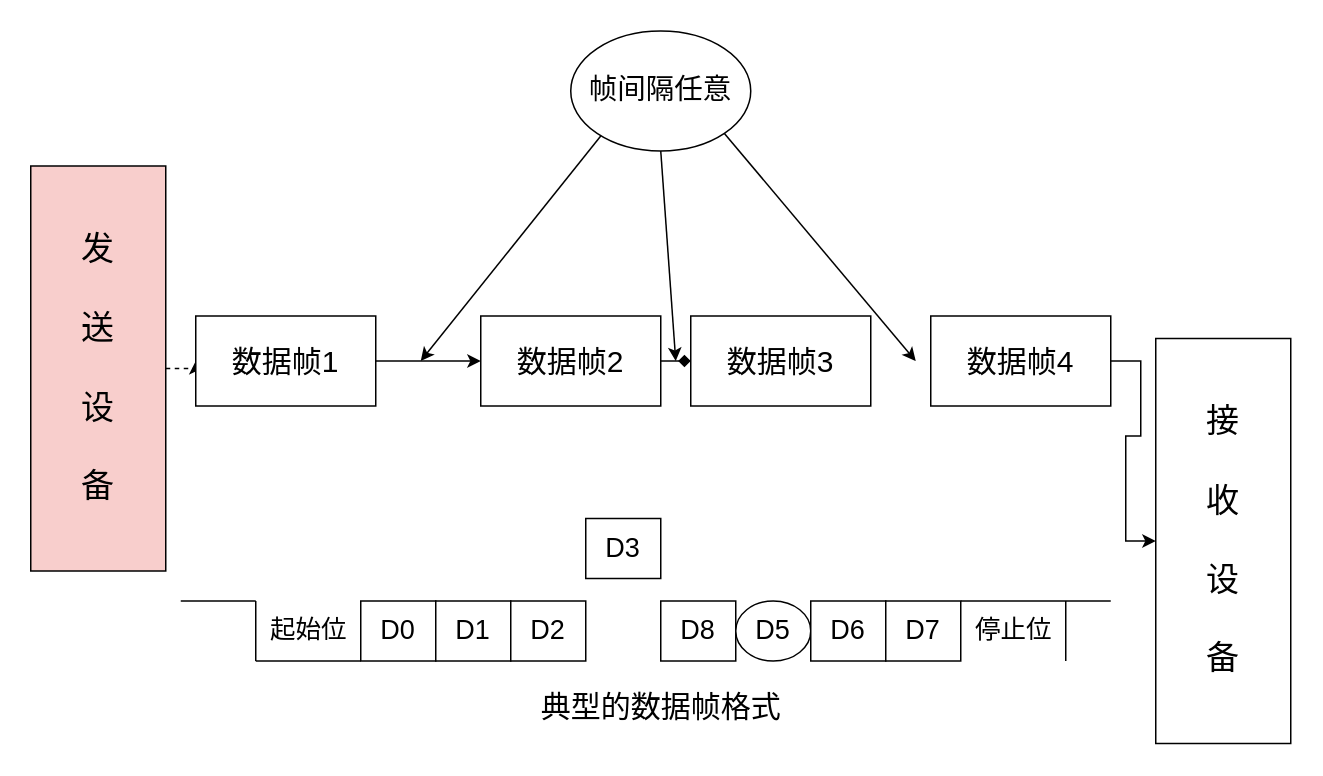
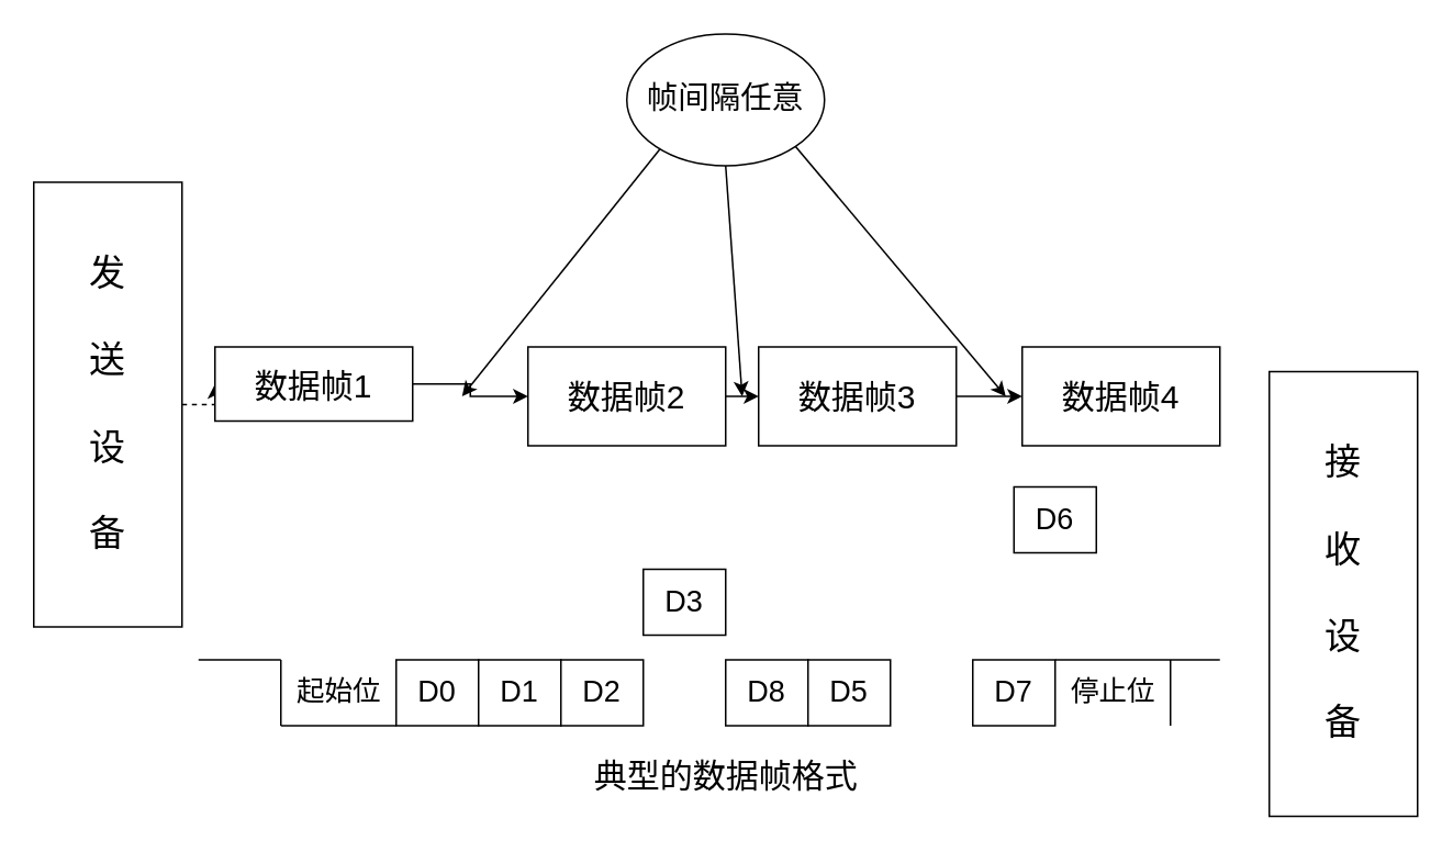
- <mxCell id="5" value="&lt;font style=&quot;font-size: 20px&quot;&gt;数据帧1&lt;/font&gt;" style="rounded=0;whiteSpace=wrap;html=1;" vertex="1" parent="1"><mxGeometry x="130" y="210" width="120" height="60" as="geometry" /></mxCell>
+ <mxCell id="5" value="&lt;font style=&quot;font-size: 20px&quot;&gt;数据帧1&lt;/font&gt;" style="rounded=0;whiteSpace=wrap;html=1;" vertex="1" parent="1"><mxGeometry x="130" y="210" width="120" height="45" as="geometry" /></mxCell>
- <mxCell id="6" style="edgeStyle=orthogonalEdgeStyle;rounded=0;orthogonalLoop=1;jettySize=auto;html=1;exitX=1;exitY=0.5;exitDx=0;exitDy=0;entryX=0;entryY=0.5;entryDx=0;entryDy=0;endArrow=diamond;" edge="1" parent="1" source="7" target="9"><mxGeometry relative="1" as="geometry" /></mxCell>
+ <mxCell id="6" style="edgeStyle=orthogonalEdgeStyle;rounded=0;orthogonalLoop=1;jettySize=auto;html=1;exitX=1;exitY=0.5;exitDx=0;exitDy=0;entryX=0;entryY=0.5;entryDx=0;entryDy=0;" edge="1" parent="1" source="7" target="9"><mxGeometry relative="1" as="geometry" /></mxCell>
+ <mxCell id="8" value="" style="edgeStyle=orthogonalEdgeStyle;rounded=0;orthogonalLoop=1;jettySize=auto;html=1;" edge="1" parent="1" source="9" target="11"><mxGeometry relative="1" as="geometry" /></mxCell>
- <mxCell id="3" value="&lt;font style=&quot;font-size: 22px&quot;&gt;发&lt;br&gt;&lt;br&gt;送&lt;br&gt;&lt;br&gt;设&lt;br&gt;&lt;br&gt;备&lt;/font&gt;" style="rounded=0;whiteSpace=wrap;html=1;fillColor=#f8cecc;" vertex="1" parent="1"><mxGeometry x="20" y="110" width="90" height="270" as="geometry" /></mxCell>
+ <mxCell id="3" value="&lt;font style=&quot;font-size: 22px&quot;&gt;发&lt;br&gt;&lt;br&gt;送&lt;br&gt;&lt;br&gt;设&lt;br&gt;&lt;br&gt;备&lt;/font&gt;" style="rounded=0;whiteSpace=wrap;html=1;" vertex="1" parent="1"><mxGeometry x="20" y="110" width="90" height="270" as="geometry" /></mxCell>
- <mxCell id="10" value="" style="edgeStyle=orthogonalEdgeStyle;rounded=0;orthogonalLoop=1;jettySize=auto;html=1;" edge="1" parent="1" source="11" target="12"><mxGeometry relative="1" as="geometry" /></mxCell>
- <mxCell id="22" value="&lt;font style=&quot;font-size: 18px&quot;&gt;D5&lt;/font&gt;" style="ellipse;whiteSpace=wrap;html=1;" vertex="1" parent="1"><mxGeometry x="490" y="400" width="50" height="40" as="geometry" /></mxCell>
+ <mxCell id="22" value="&lt;font style=&quot;font-size: 18px&quot;&gt;D5&lt;/font&gt;" style="rounded=0;whiteSpace=wrap;html=1;" vertex="1" parent="1"><mxGeometry x="490" y="400" width="50" height="40" as="geometry" /></mxCell>
- <mxCell id="23" value="&lt;font style=&quot;font-size: 18px&quot;&gt;D6&lt;/font&gt;" style="rounded=0;whiteSpace=wrap;html=1;" vertex="1" parent="1"><mxGeometry x="540" y="400" width="50" height="40" as="geometry" /></mxCell>
+ <mxCell id="23" value="&lt;font style=&quot;font-size: 18px&quot;&gt;D6&lt;/font&gt;" style="rounded=0;whiteSpace=wrap;html=1;" vertex="1" parent="1"><mxGeometry x="615" y="295" width="50" height="40" as="geometry" /></mxCell>
